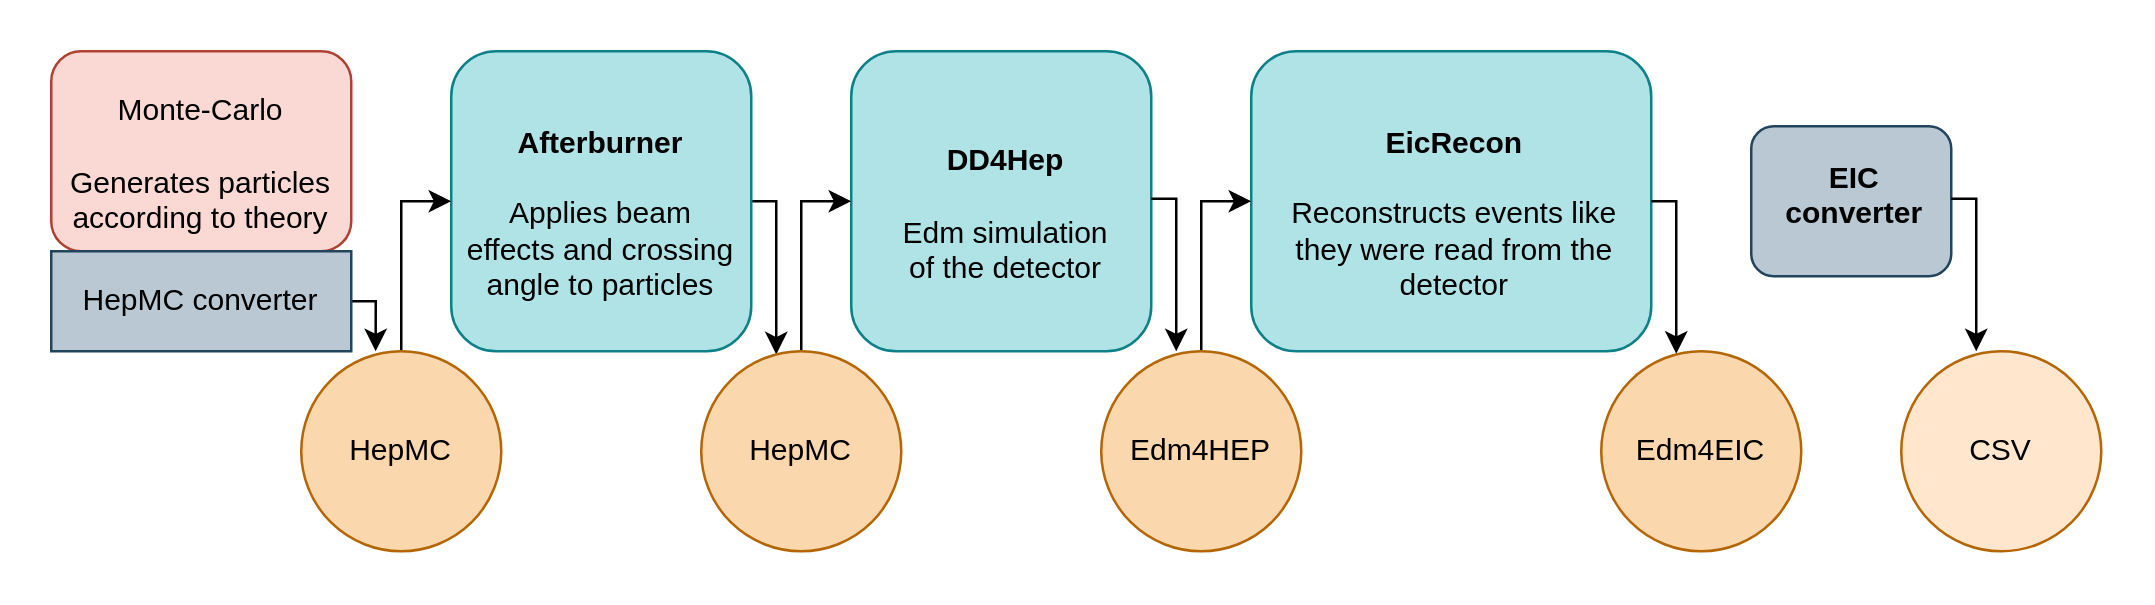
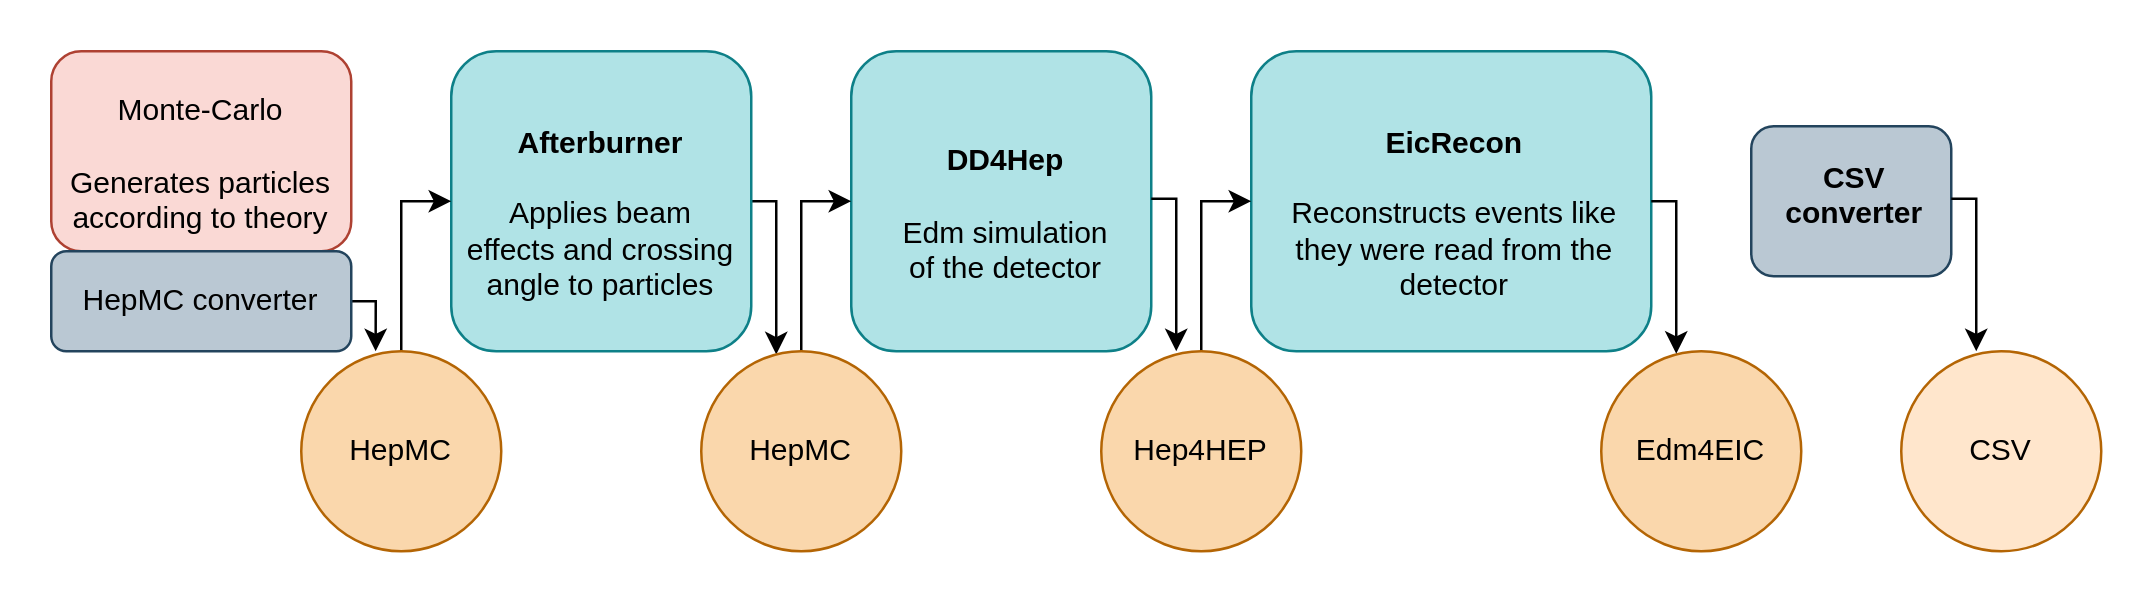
- <mxCell id="8" value="&lt;b&gt;&lt;font&gt;EIC converter&lt;/font&gt;&lt;/b&gt;&lt;div&gt;&lt;br&gt;&lt;/div&gt;" style="rounded=1;whiteSpace=wrap;html=1;spacingLeft=10;spacingRight=7;fillColor=#bac8d3;strokeColor=#23445d;labelBackgroundColor=none;spacingTop=10;" parent="1" vertex="1"><mxGeometry x="700" y="50" width="80" height="60" as="geometry" /></mxCell>
+ <mxCell id="8" value="&lt;b&gt;&lt;font&gt;CSV converter&lt;/font&gt;&lt;/b&gt;&lt;div&gt;&lt;br&gt;&lt;/div&gt;" style="rounded=1;whiteSpace=wrap;html=1;spacingLeft=10;spacingRight=7;fillColor=#bac8d3;strokeColor=#23445d;labelBackgroundColor=none;spacingTop=10;" parent="1" vertex="1"><mxGeometry x="700" y="50" width="80" height="60" as="geometry" /></mxCell>
- <mxCell id="16" value="HepMC converter" style="whiteSpace=wrap;html=1;fillColor=#bac8d3;strokeColor=#23445d;rounded=0;" parent="1" vertex="1"><mxGeometry y="100" width="120" height="40" as="geometry" x="20" /></mxCell>
+ <mxCell id="16" value="HepMC converter" style="rounded=1;whiteSpace=wrap;html=1;fillColor=#bac8d3;strokeColor=#23445d;" parent="1" vertex="1"><mxGeometry y="100" width="120" height="40" as="geometry" x="20" /></mxCell>
- <mxCell id="12" value="Edm4HEP" style="ellipse;whiteSpace=wrap;html=1;aspect=fixed;fillColor=#fad7ac;strokeColor=#b46504;" parent="1" vertex="1"><mxGeometry x="440" y="140" width="80" height="80" as="geometry" /></mxCell>
+ <mxCell id="12" value="Hep4HEP" style="ellipse;whiteSpace=wrap;html=1;aspect=fixed;fillColor=#fad7ac;strokeColor=#b46504;" parent="1" vertex="1"><mxGeometry x="440" y="140" width="80" height="80" as="geometry" /></mxCell>
